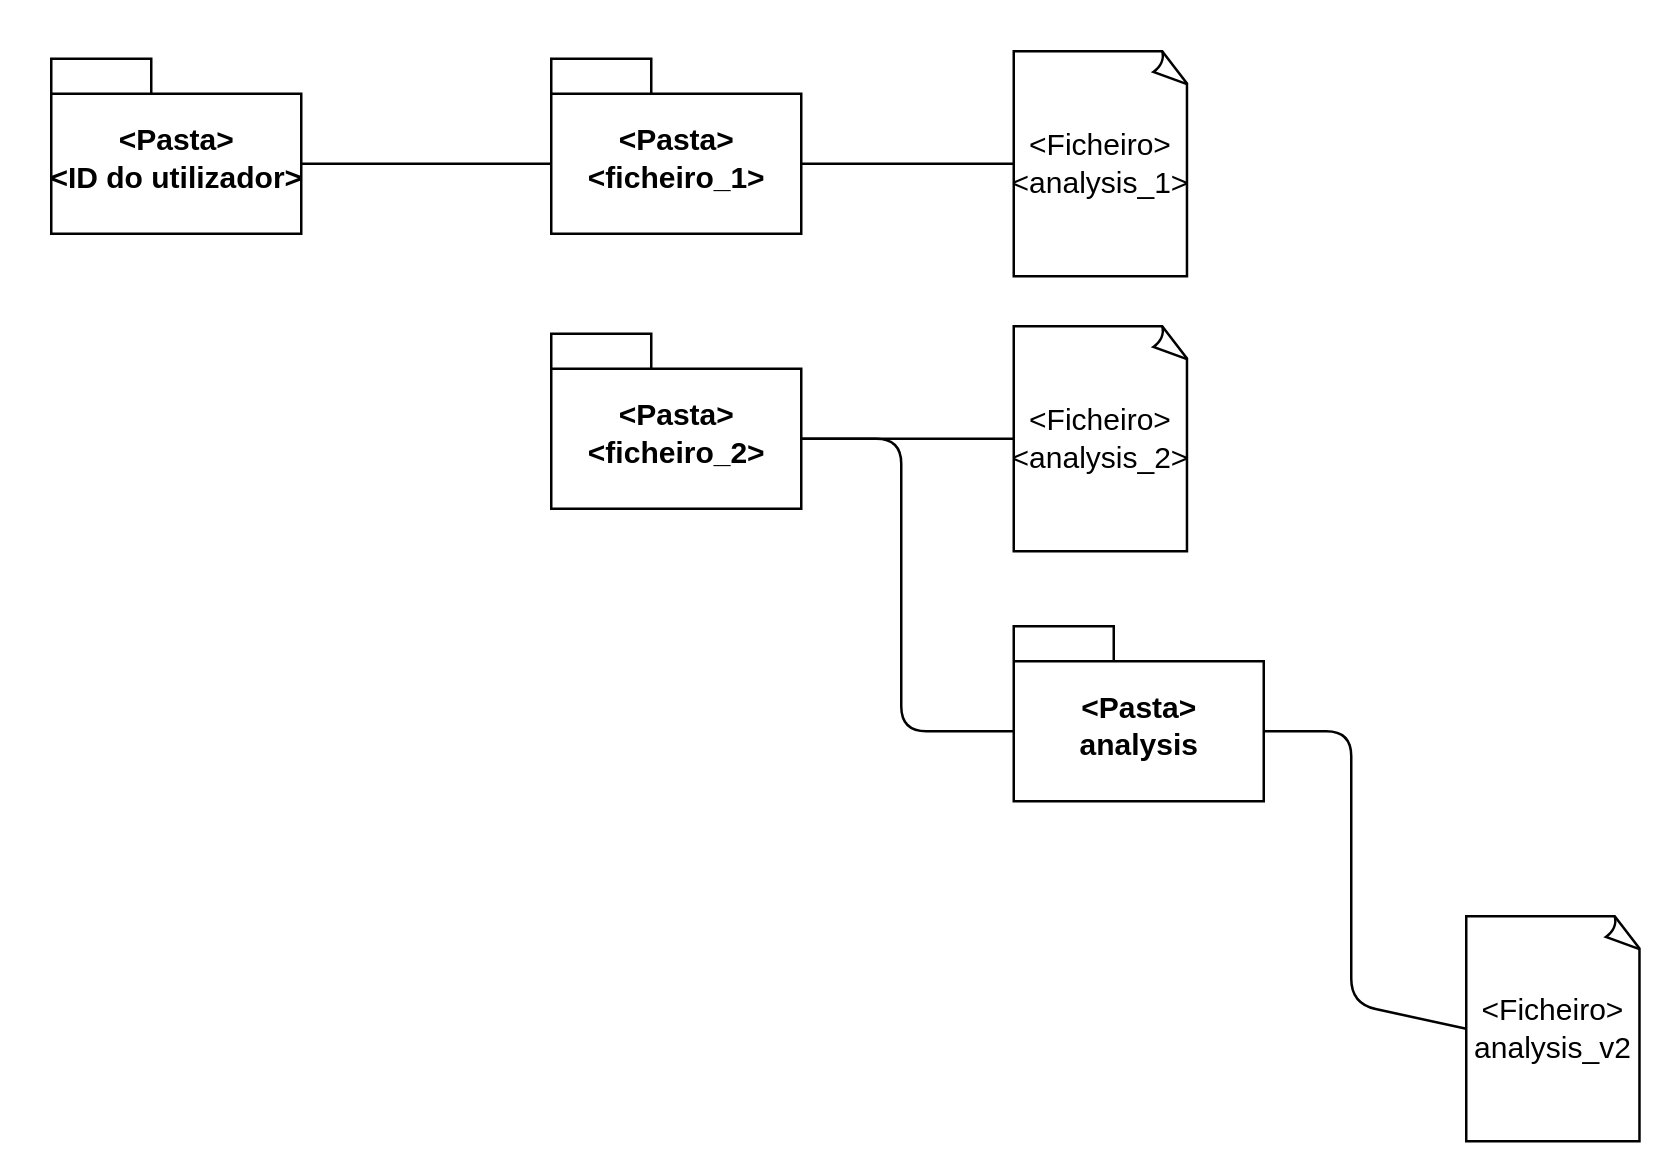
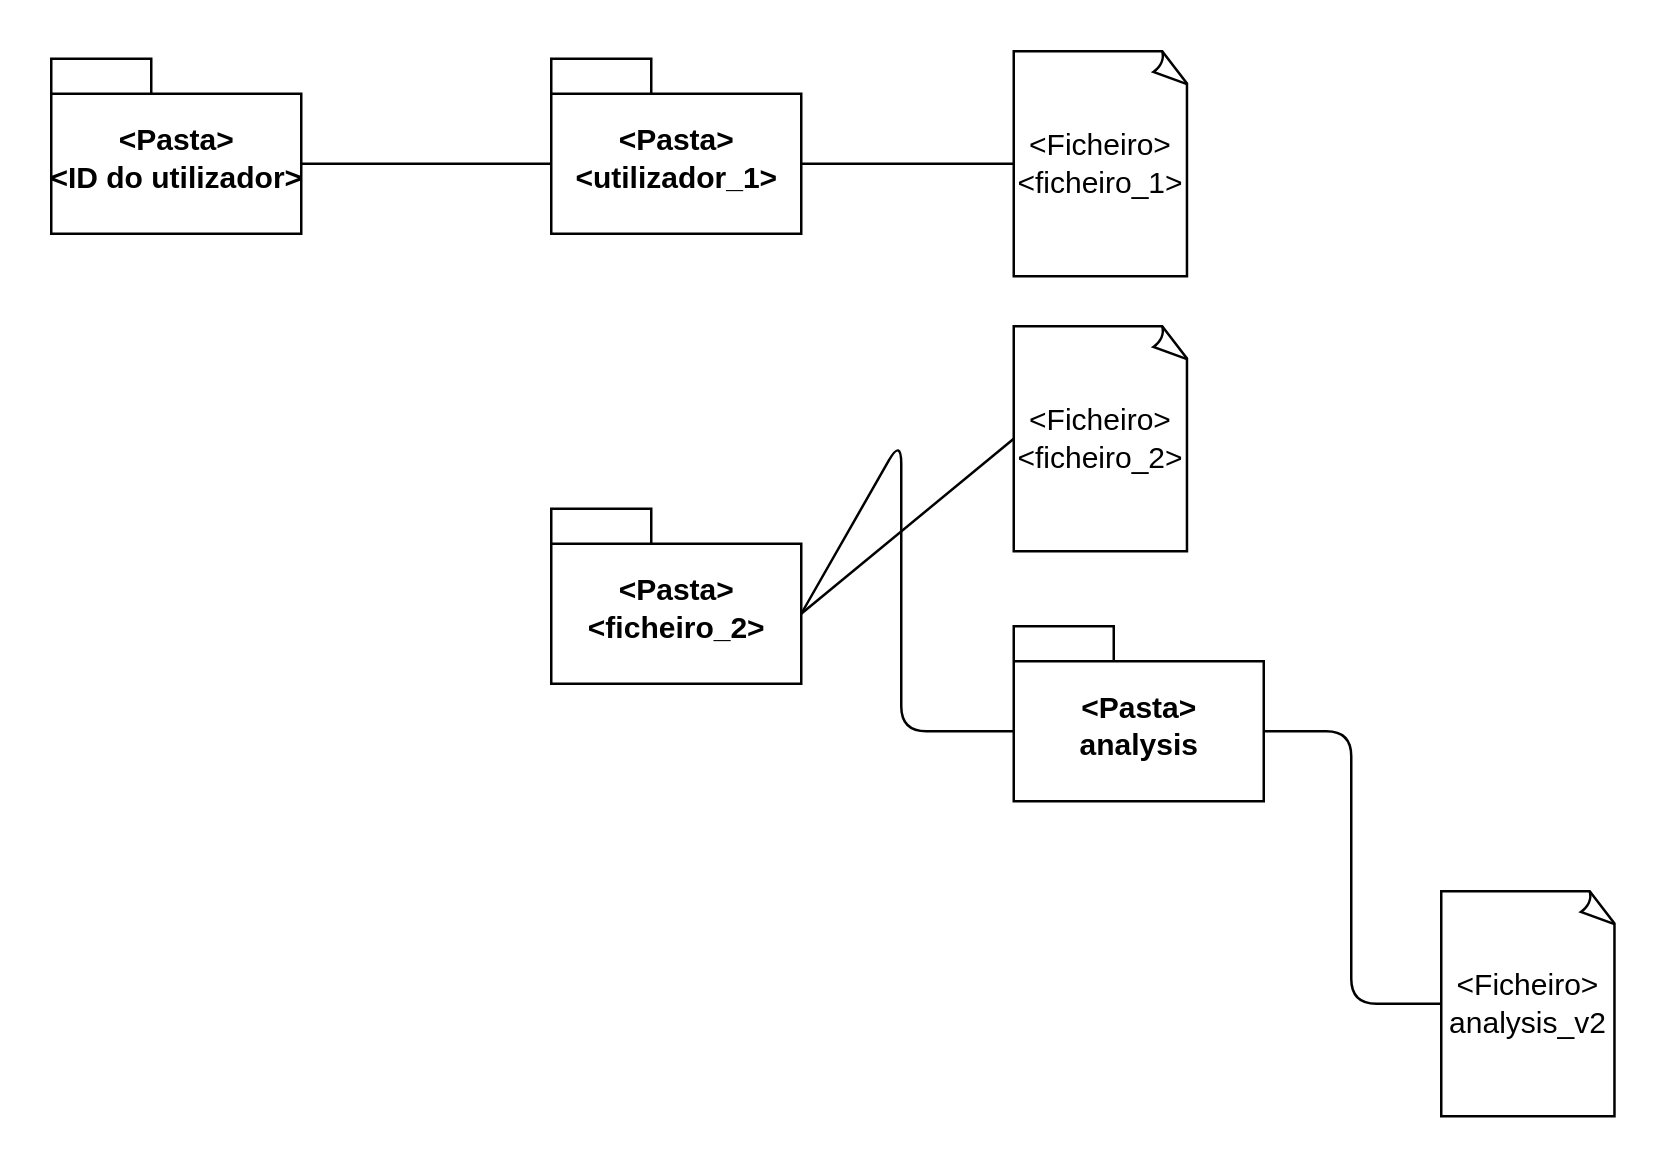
- <mxCell id="3" value="&amp;lt;Pasta&amp;gt;&lt;br&gt;&amp;lt;ficheiro_1&amp;gt;" style="shape=folder;fontStyle=1;spacingTop=10;tabWidth=40;tabHeight=14;tabPosition=left;html=1;" vertex="1" parent="1"><mxGeometry x="220" y="23" width="100" height="70" as="geometry" /></mxCell>
+ <mxCell id="3" value="&amp;lt;Pasta&amp;gt;&lt;br&gt;&amp;lt;utilizador_1&amp;gt;" style="shape=folder;fontStyle=1;spacingTop=10;tabWidth=40;tabHeight=14;tabPosition=left;html=1;" vertex="1" parent="1"><mxGeometry x="220" y="23" width="100" height="70" as="geometry" /></mxCell>
- <mxCell id="6" value="&amp;lt;Ficheiro&amp;gt;&lt;br&gt;&amp;lt;analysis_1&amp;gt;" style="whiteSpace=wrap;html=1;shape=mxgraph.basic.document" vertex="1" parent="1"><mxGeometry x="405" y="20" width="70" height="90" as="geometry" /></mxCell>
+ <mxCell id="6" value="&amp;lt;Ficheiro&amp;gt;&lt;br&gt;&amp;lt;ficheiro_1&amp;gt;" style="whiteSpace=wrap;html=1;shape=mxgraph.basic.document" vertex="1" parent="1"><mxGeometry x="405" y="20" width="70" height="90" as="geometry" /></mxCell>
- <mxCell id="4" value="&amp;lt;Pasta&amp;gt;&lt;br&gt;&amp;lt;ficheiro_2&amp;gt;" style="shape=folder;fontStyle=1;spacingTop=10;tabWidth=40;tabHeight=14;tabPosition=left;html=1;" vertex="1" parent="1"><mxGeometry x="220" y="133" width="100" height="70" as="geometry" /></mxCell>
+ <mxCell id="4" value="&amp;lt;Pasta&amp;gt;&lt;br&gt;&amp;lt;ficheiro_2&amp;gt;" style="shape=folder;fontStyle=1;spacingTop=10;tabWidth=40;tabHeight=14;tabPosition=left;html=1;" vertex="1" parent="1"><mxGeometry x="220" y="203" width="100" height="70" as="geometry" /></mxCell>
- <mxCell id="9" value="&amp;lt;Ficheiro&amp;gt;&lt;br&gt;&amp;lt;analysis_2&amp;gt;" style="whiteSpace=wrap;html=1;shape=mxgraph.basic.document" vertex="1" parent="1"><mxGeometry x="405" y="130" width="70" height="90" as="geometry" /></mxCell>
+ <mxCell id="9" value="&amp;lt;Ficheiro&amp;gt;&lt;br&gt;&amp;lt;ficheiro_2&amp;gt;" style="whiteSpace=wrap;html=1;shape=mxgraph.basic.document" vertex="1" parent="1"><mxGeometry x="405" y="130" width="70" height="90" as="geometry" /></mxCell>
- <mxCell id="11" value="&amp;lt;Ficheiro&amp;gt;&lt;br&gt;analysis_v2" style="whiteSpace=wrap;html=1;shape=mxgraph.basic.document" vertex="1" parent="1"><mxGeometry x="586" y="366" width="70" height="90" as="geometry" /></mxCell>
+ <mxCell id="11" value="&amp;lt;Ficheiro&amp;gt;&lt;br&gt;analysis_v2" style="whiteSpace=wrap;html=1;shape=mxgraph.basic.document" vertex="1" parent="1"><mxGeometry x="576" y="356" width="70" height="90" as="geometry" /></mxCell>
